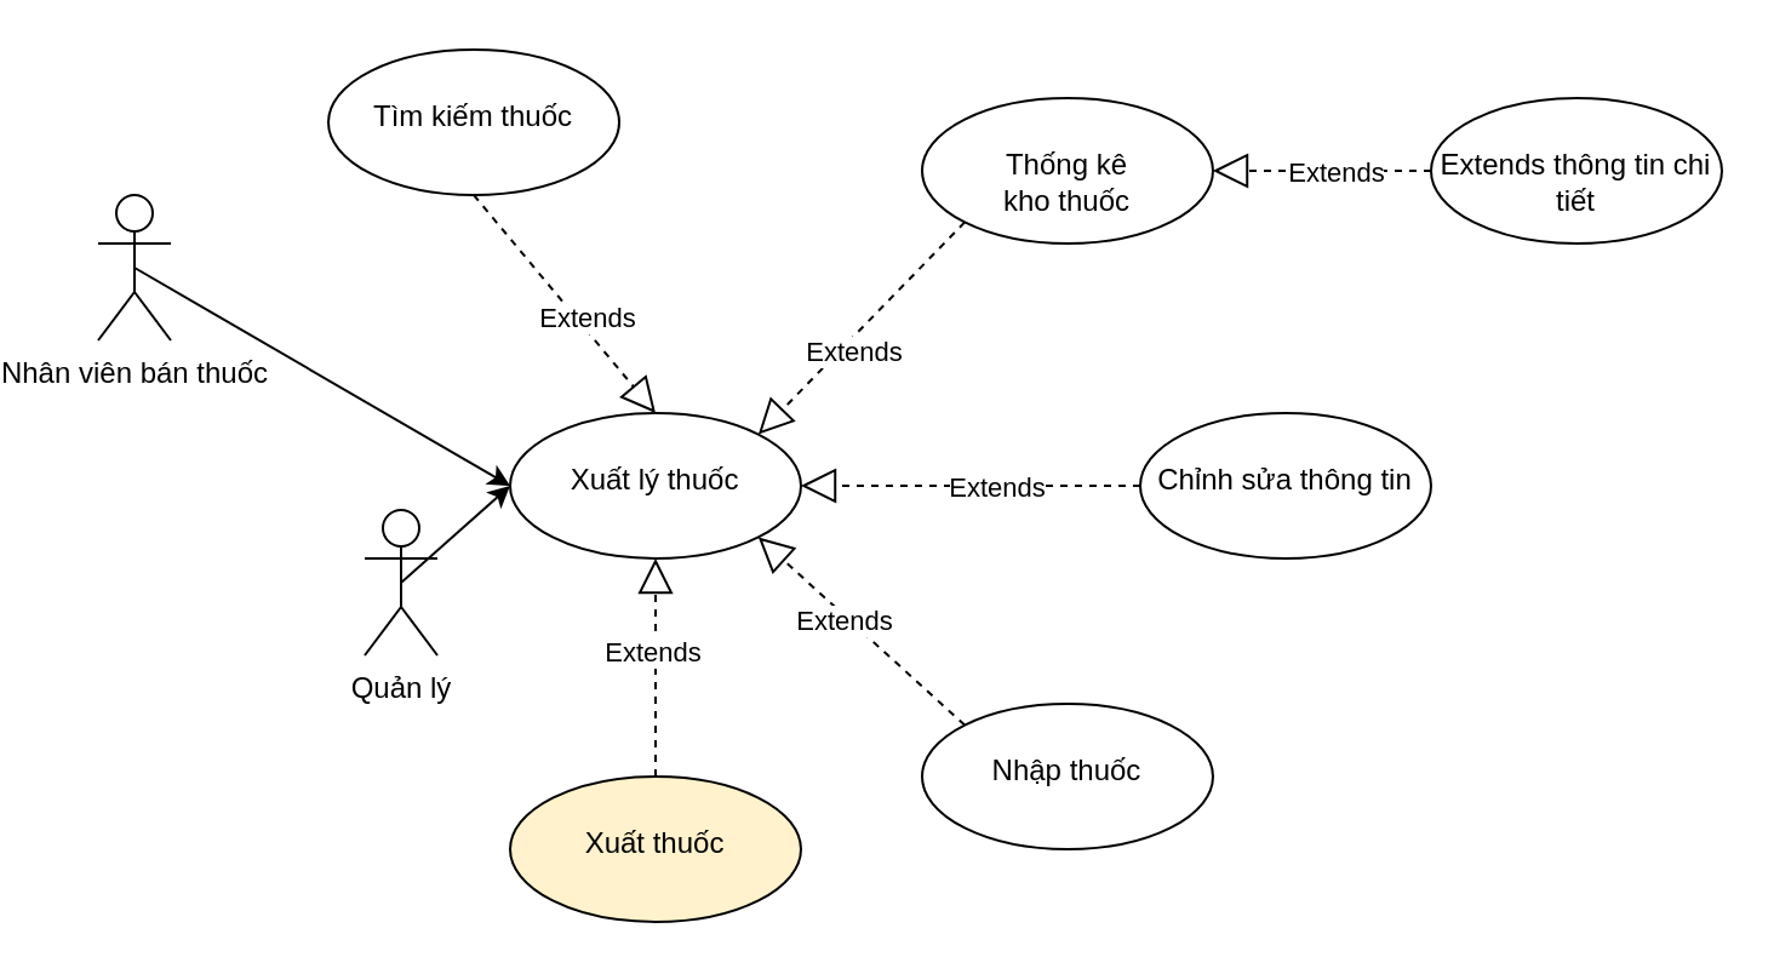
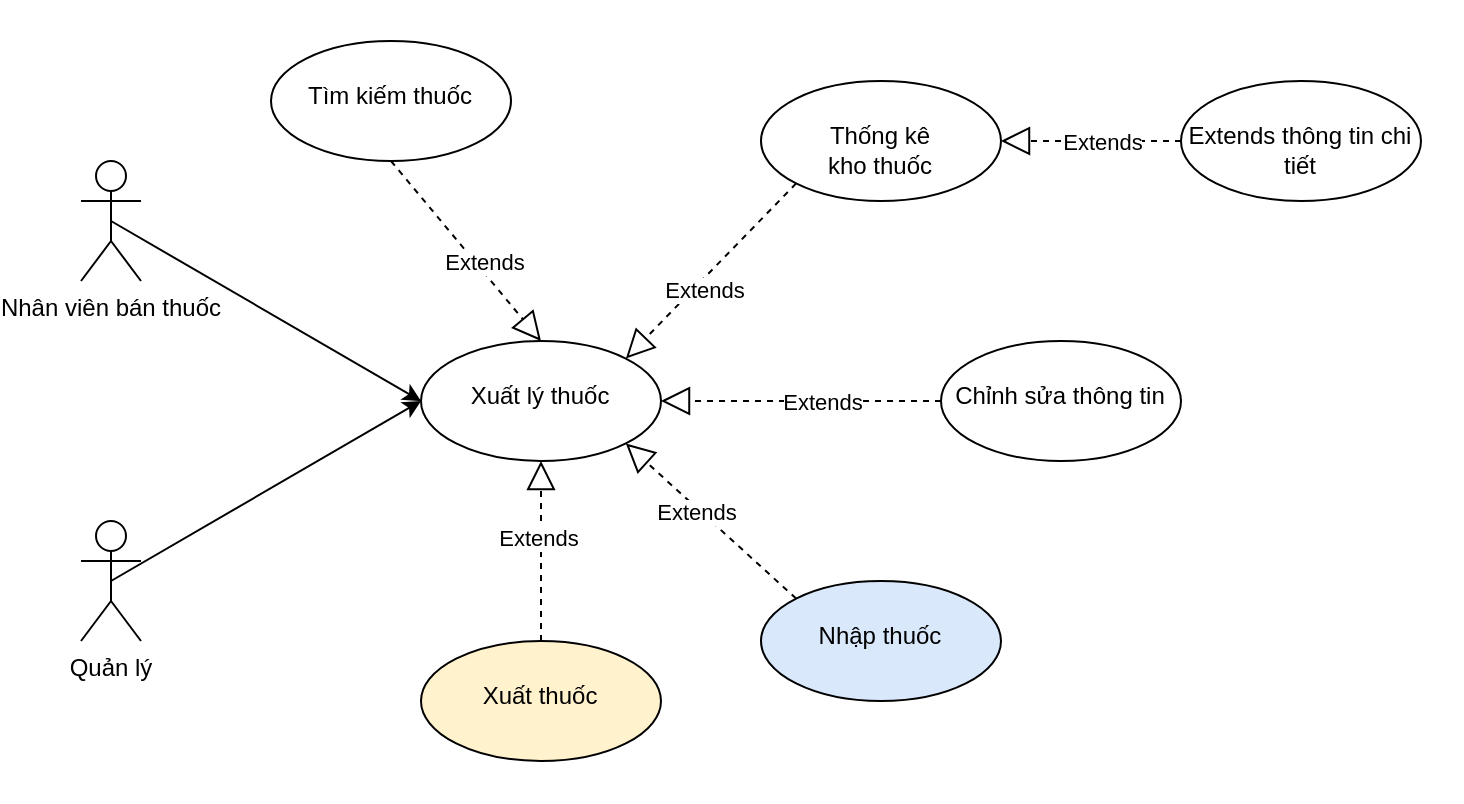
- <mxCell id="3" value="Quản lý" style="shape=umlActor;verticalLabelPosition=bottom;verticalAlign=top;html=1;outlineConnect=0;" parent="1" vertex="1"><mxGeometry x="130" y="210" width="30" height="60" as="geometry" /></mxCell>
+ <mxCell id="3" value="Quản lý" style="shape=umlActor;verticalLabelPosition=bottom;verticalAlign=top;html=1;outlineConnect=0;" parent="1" vertex="1"><mxGeometry x="20" y="260" width="30" height="60" as="geometry" /></mxCell>
- <mxCell id="19" value="&lt;br&gt;Nhập thuốc&lt;br&gt;" style="ellipse;whiteSpace=wrap;html=1;verticalAlign=top;" parent="1" vertex="1"><mxGeometry x="360" y="290" width="120" height="60" as="geometry" /></mxCell>
+ <mxCell id="19" value="&lt;br&gt;Nhập thuốc&lt;br&gt;" style="ellipse;whiteSpace=wrap;html=1;verticalAlign=top;fillColor=#dae8fc;" parent="1" vertex="1"><mxGeometry x="360" y="290" width="120" height="60" as="geometry" /></mxCell>
